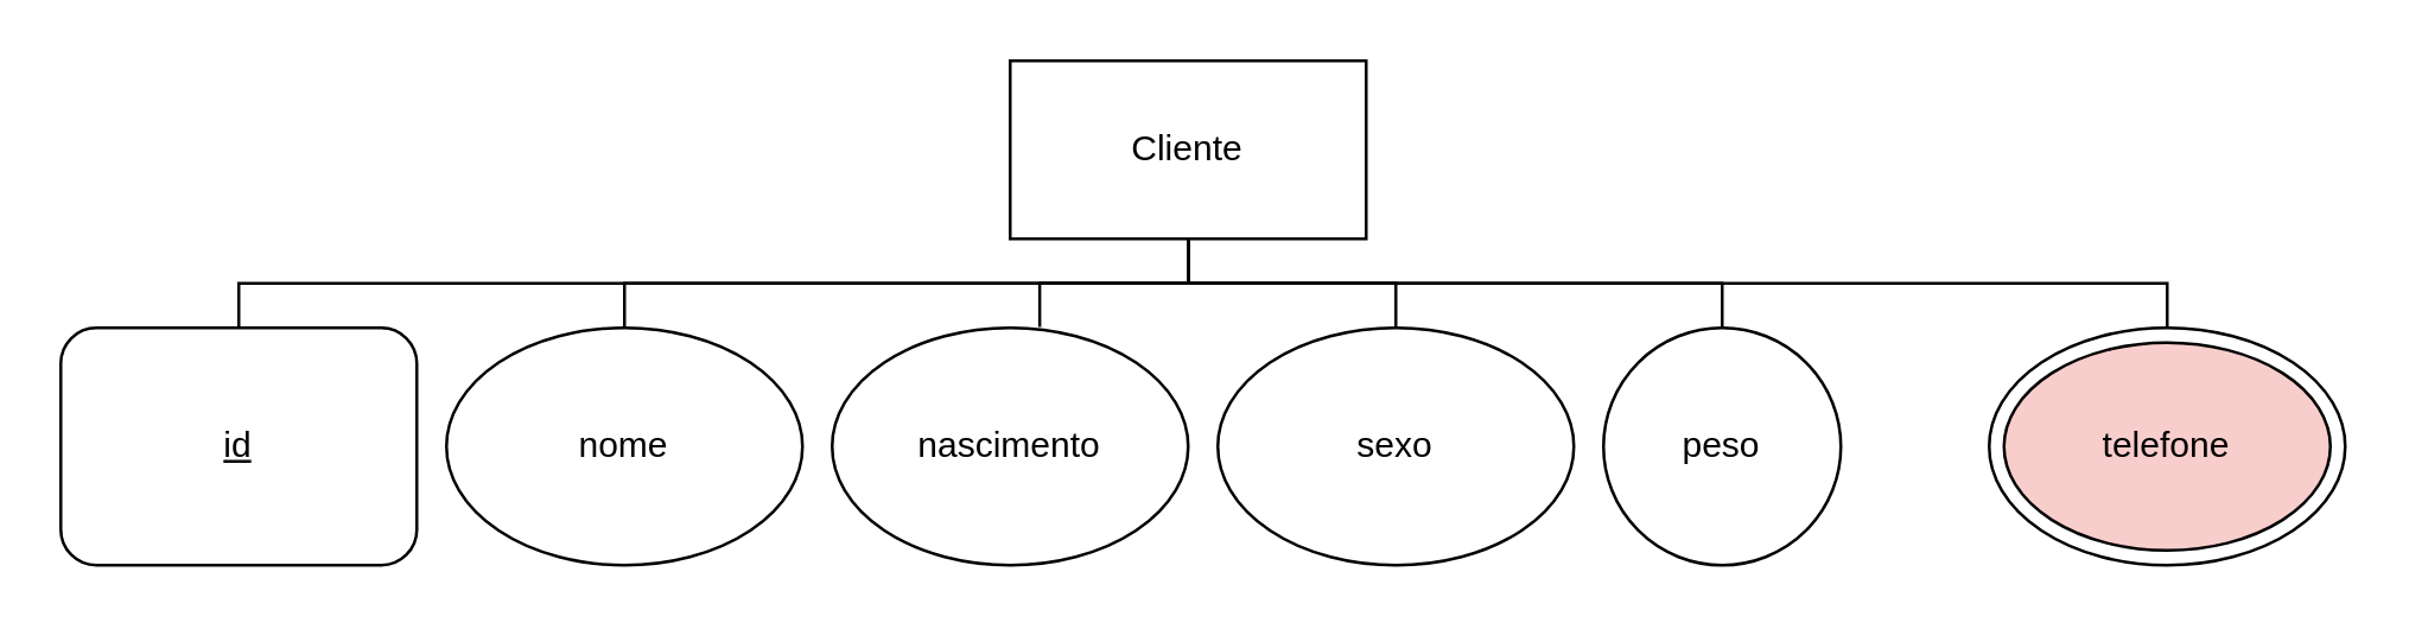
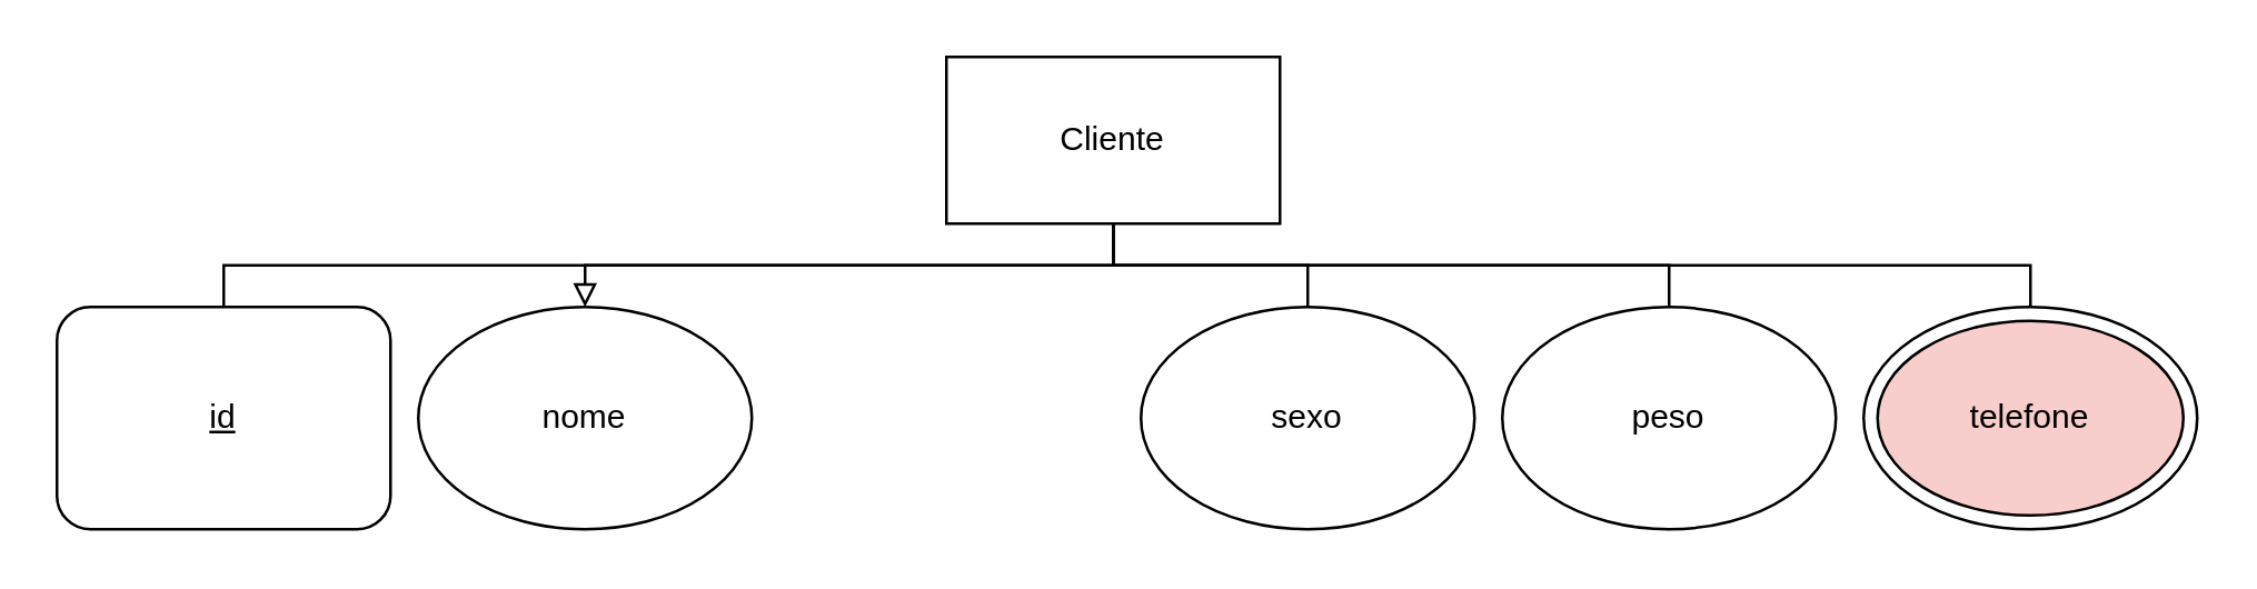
- <mxCell id="6" style="edgeStyle=elbowEdgeStyle;rounded=0;orthogonalLoop=1;jettySize=auto;elbow=vertical;html=1;entryX=0.583;entryY=-0.004;entryDx=0;entryDy=0;entryPerimeter=0;endArrow=none;endFill=0;" edge="1" parent="1" source="8" target="11"><mxGeometry relative="1" as="geometry" /></mxCell>
- <mxCell id="4" style="edgeStyle=elbowEdgeStyle;rounded=0;orthogonalLoop=1;jettySize=auto;elbow=vertical;html=1;endArrow=none;endFill=0;" edge="1" parent="1" source="8" target="10"><mxGeometry relative="1" as="geometry" /></mxCell>
+ <mxCell id="4" style="edgeStyle=elbowEdgeStyle;rounded=0;orthogonalLoop=1;jettySize=auto;elbow=vertical;html=1;endArrow=block;endFill=0;" edge="1" parent="1" source="8" target="10"><mxGeometry relative="1" as="geometry" /></mxCell>
- <mxCell id="11" value="nascimento" style="ellipse;whiteSpace=wrap;html=1;" vertex="1" parent="1"><mxGeometry x="280" y="110" width="120" height="80" as="geometry" /></mxCell>
- <mxCell id="13" value="peso" style="ellipse;whiteSpace=wrap;html=1;" vertex="1" parent="1"><mxGeometry x="540" y="110" width="80" height="80" as="geometry" /></mxCell>
+ <mxCell id="13" value="peso" style="ellipse;whiteSpace=wrap;html=1;" vertex="1" parent="1"><mxGeometry x="540" y="110" width="120" height="80" as="geometry" /></mxCell>
